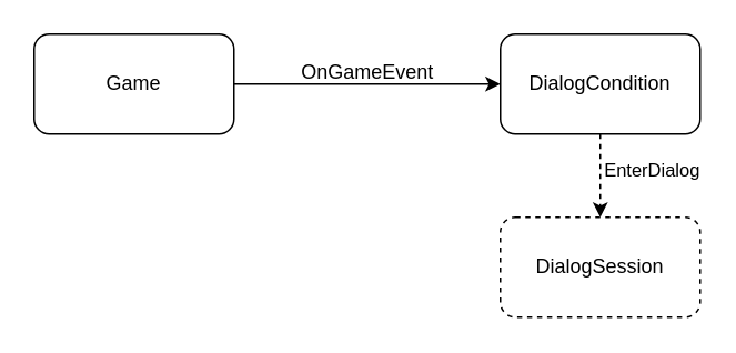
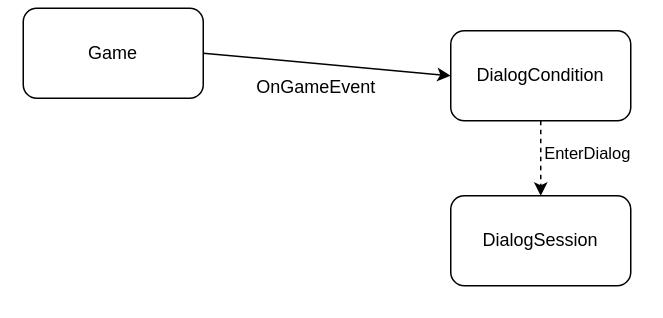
- <mxCell id="7" value="OnGameEvent" style="text;html=1;align=center;verticalAlign=middle;resizable=0;points=[];autosize=1;strokeColor=none;fillColor=none;" parent="1" vertex="1"><mxGeometry x="170" y="28" width="100" height="30" as="geometry" /></mxCell>
+ <mxCell id="7" value="OnGameEvent" style="text;html=1;align=center;verticalAlign=middle;resizable=0;points=[];autosize=1;strokeColor=none;fillColor=none;" parent="1" vertex="1"><mxGeometry x="160" y="43" width="100" height="30" as="geometry" /></mxCell>
- <mxCell id="2" value="Game" style="rounded=1;whiteSpace=wrap;html=1;" parent="1" vertex="1"><mxGeometry x="20" y="20" width="120" height="60" as="geometry" /></mxCell>
+ <mxCell id="2" value="Game" style="rounded=1;whiteSpace=wrap;html=1;" parent="1" vertex="1"><mxGeometry x="15" y="5" width="120" height="60" as="geometry" /></mxCell>
- <mxCell id="8" value="DialogSession" style="rounded=1;whiteSpace=wrap;html=1;dashed=1;" parent="1" vertex="1"><mxGeometry x="300" y="130" width="120" height="60" as="geometry" /></mxCell>
+ <mxCell id="8" value="DialogSession" style="rounded=1;whiteSpace=wrap;html=1;" parent="1" vertex="1"><mxGeometry x="300" y="130" width="120" height="60" as="geometry" /></mxCell>
